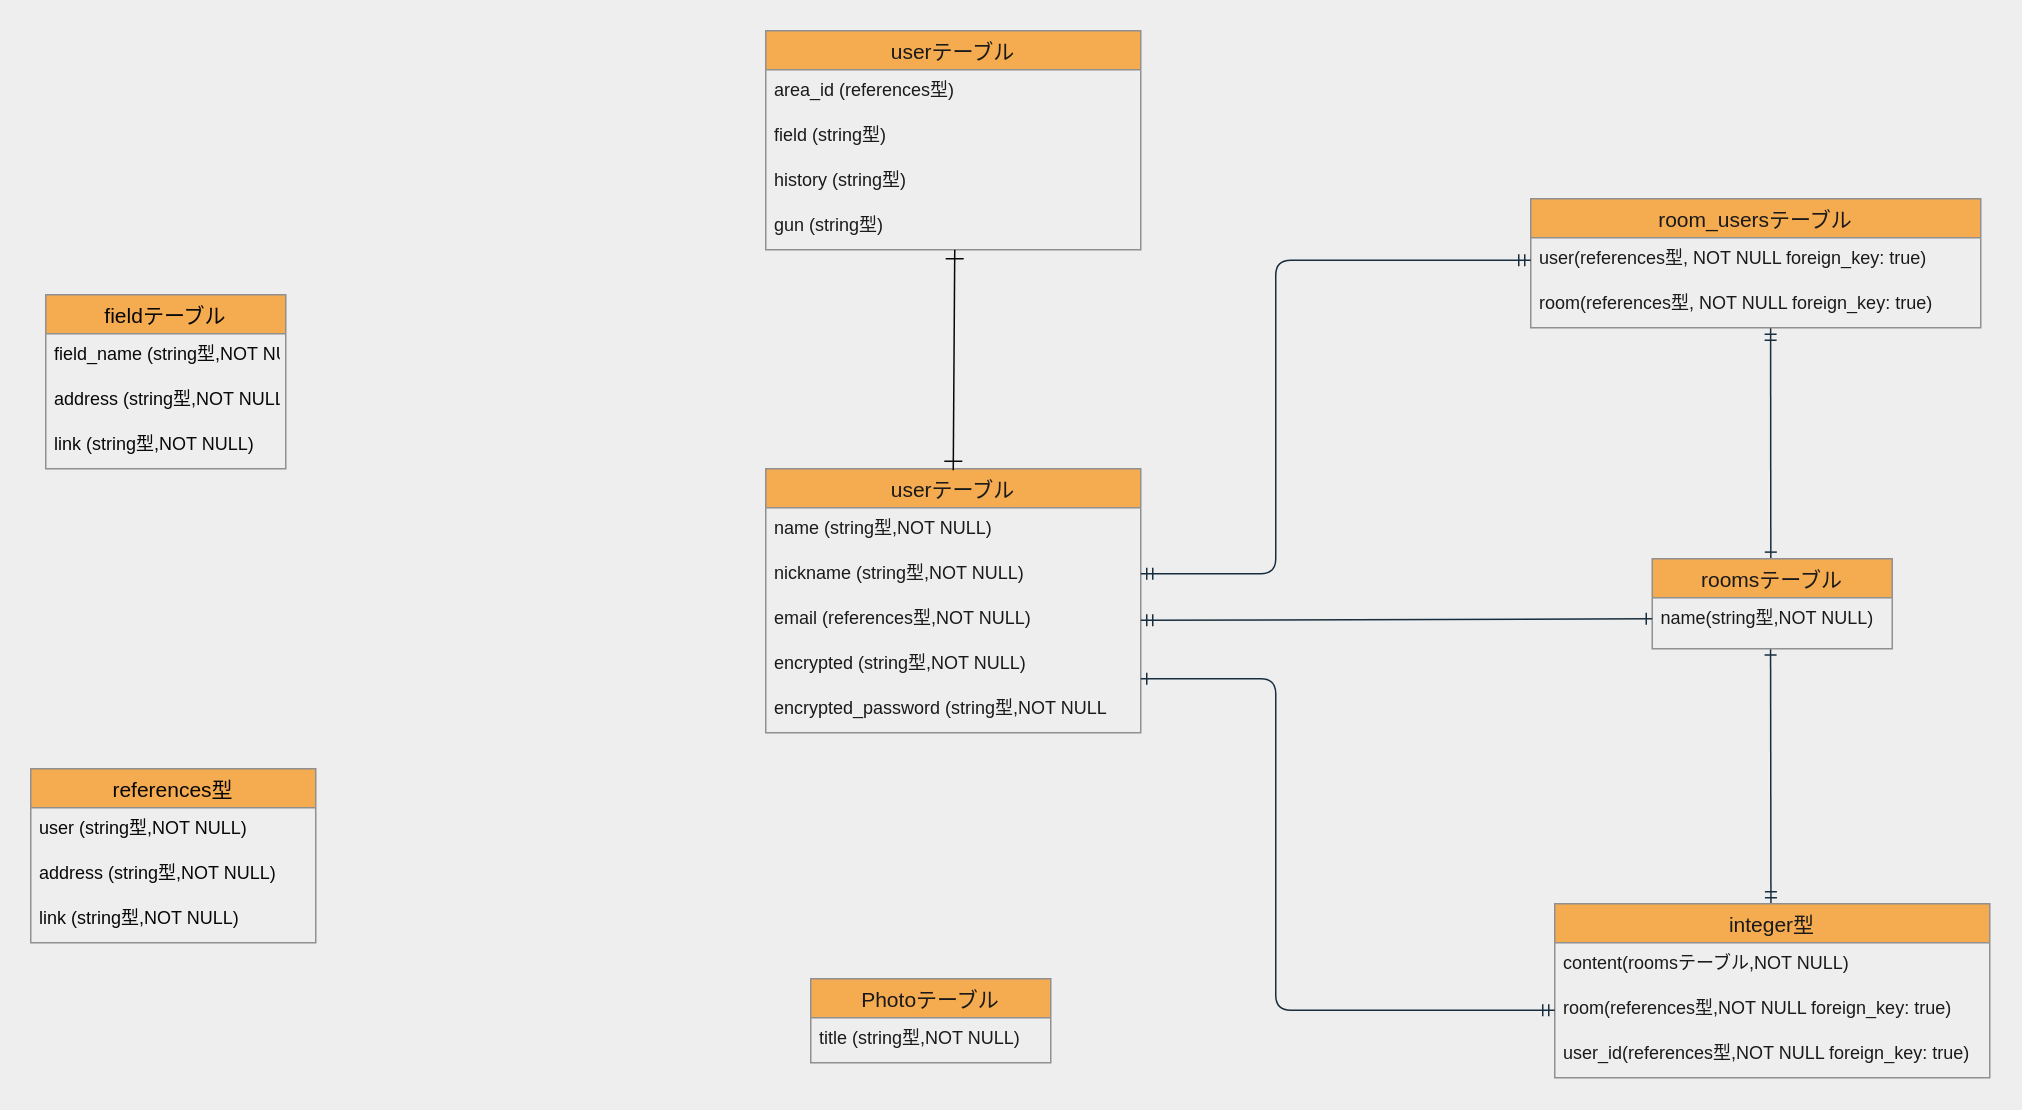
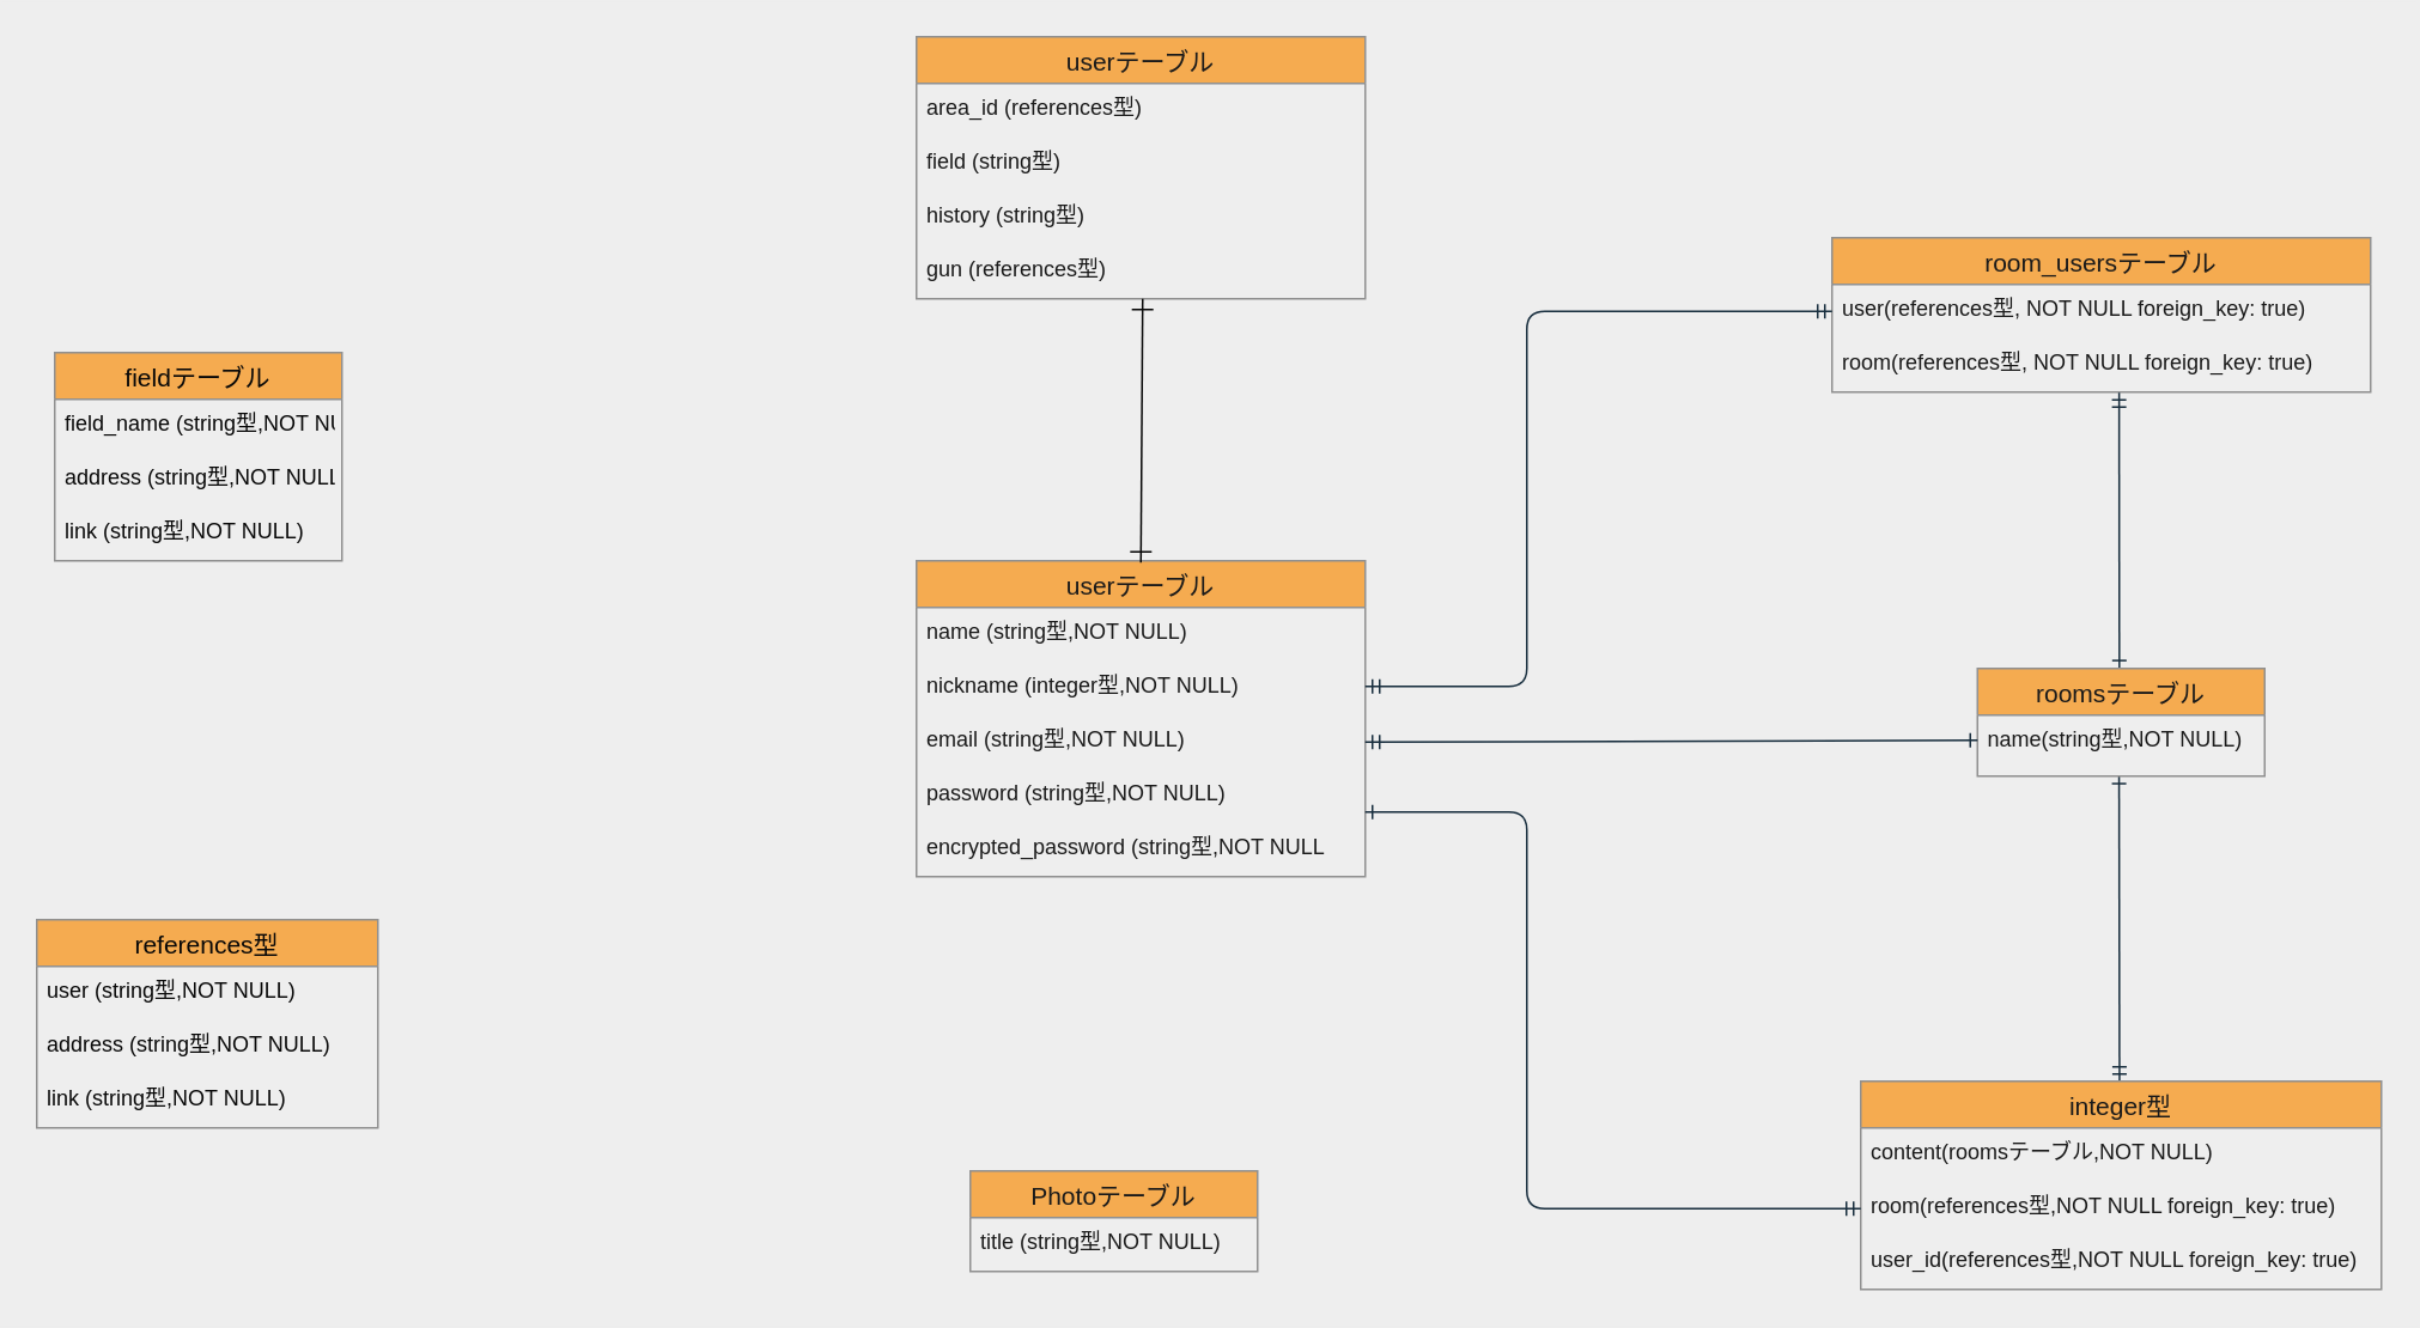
- <mxCell id="37" value="gun (string型)" style="text;strokeColor=none;fillColor=none;spacingLeft=4;spacingRight=4;overflow=hidden;rotatable=0;points=[[0,0.5],[1,0.5]];portConstraint=eastwest;fontSize=12;fontColor=#1A1A1A;" vertex="1" parent="33"><mxGeometry y="116" width="250" height="30" as="geometry" /></mxCell>
+ <mxCell id="37" value="gun (references型)" style="text;strokeColor=none;fillColor=none;spacingLeft=4;spacingRight=4;overflow=hidden;rotatable=0;points=[[0,0.5],[1,0.5]];portConstraint=eastwest;fontSize=12;fontColor=#1A1A1A;" vertex="1" parent="33"><mxGeometry y="116" width="250" height="30" as="geometry" /></mxCell>
- <mxCell id="4" value="nickname (string型,NOT NULL)" style="text;strokeColor=none;fillColor=none;spacingLeft=4;spacingRight=4;overflow=hidden;rotatable=0;points=[[0,0.5],[1,0.5]];portConstraint=eastwest;fontSize=12;fontColor=#1A1A1A;" parent="2" vertex="1"><mxGeometry y="56" width="250" height="30" as="geometry" /></mxCell>
+ <mxCell id="4" value="nickname (integer型,NOT NULL)" style="text;strokeColor=none;fillColor=none;spacingLeft=4;spacingRight=4;overflow=hidden;rotatable=0;points=[[0,0.5],[1,0.5]];portConstraint=eastwest;fontSize=12;fontColor=#1A1A1A;" parent="2" vertex="1"><mxGeometry y="56" width="250" height="30" as="geometry" /></mxCell>
- <mxCell id="5" value="email (references型,NOT NULL)" style="text;strokeColor=none;fillColor=none;spacingLeft=4;spacingRight=4;overflow=hidden;rotatable=0;points=[[0,0.5],[1,0.5]];portConstraint=eastwest;fontSize=12;fontColor=#1A1A1A;" parent="2" vertex="1"><mxGeometry y="86" width="250" height="30" as="geometry" /></mxCell>
+ <mxCell id="5" value="email (string型,NOT NULL)" style="text;strokeColor=none;fillColor=none;spacingLeft=4;spacingRight=4;overflow=hidden;rotatable=0;points=[[0,0.5],[1,0.5]];portConstraint=eastwest;fontSize=12;fontColor=#1A1A1A;" parent="2" vertex="1"><mxGeometry y="86" width="250" height="30" as="geometry" /></mxCell>
- <mxCell id="6" value="encrypted (string型,NOT NULL)" style="text;strokeColor=none;fillColor=none;spacingLeft=4;spacingRight=4;overflow=hidden;rotatable=0;points=[[0,0.5],[1,0.5]];portConstraint=eastwest;fontSize=12;fontColor=#1A1A1A;" parent="2" vertex="1"><mxGeometry y="116" width="250" height="30" as="geometry" /></mxCell>
+ <mxCell id="6" value="password (string型,NOT NULL)" style="text;strokeColor=none;fillColor=none;spacingLeft=4;spacingRight=4;overflow=hidden;rotatable=0;points=[[0,0.5],[1,0.5]];portConstraint=eastwest;fontSize=12;fontColor=#1A1A1A;" parent="2" vertex="1"><mxGeometry y="116" width="250" height="30" as="geometry" /></mxCell>
